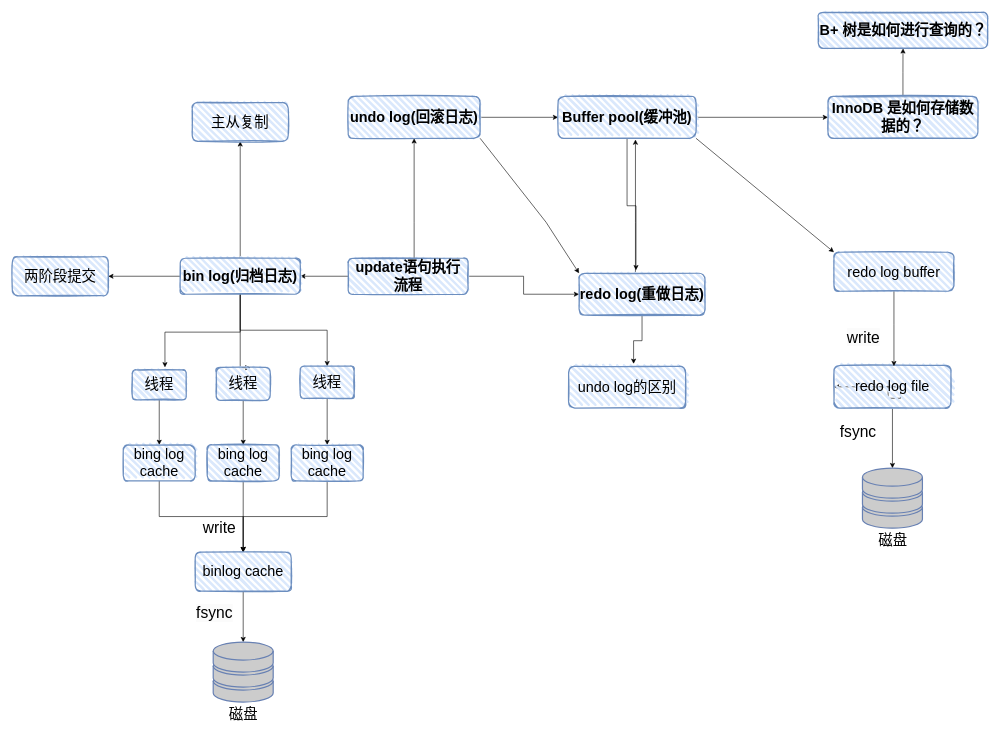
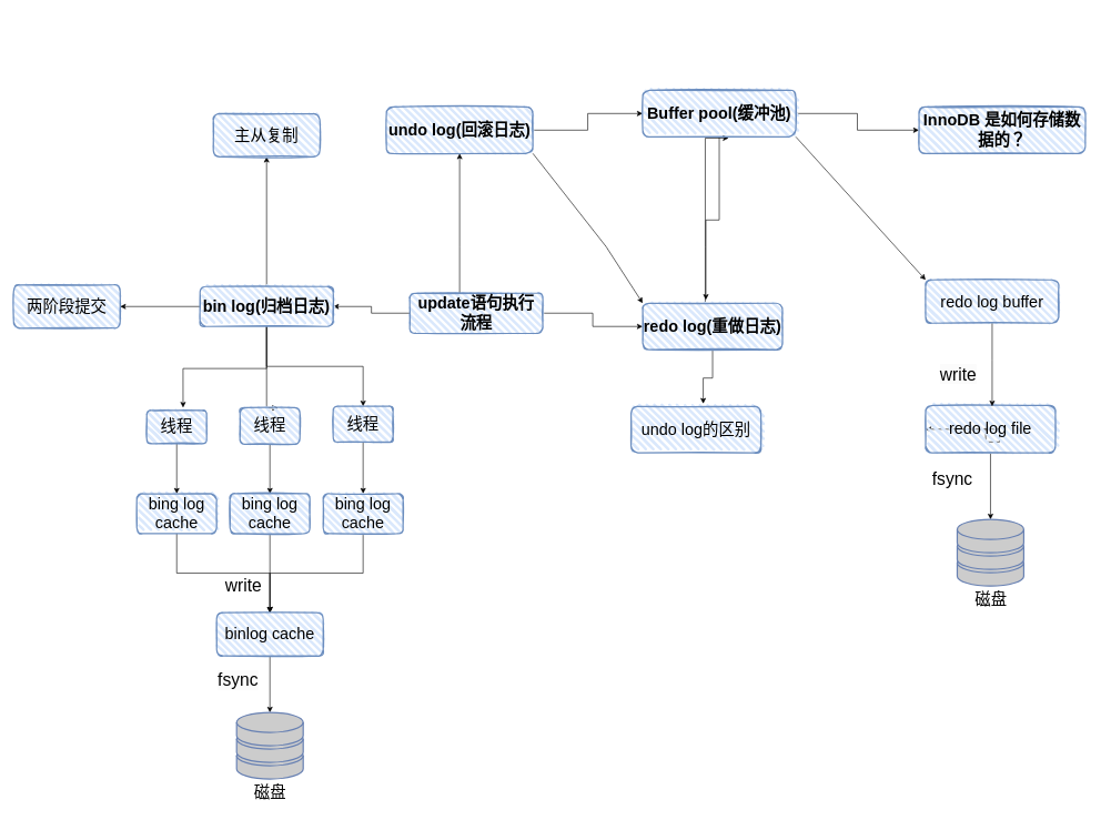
- <mxCell id="16" value="B+ 树是如何进行查询的？" style="whiteSpace=wrap;html=1;fontSize=24;fillColor=#dae8fc;strokeColor=#6c8ebf;rounded=1;strokeWidth=2;fillWeight=4;hachureGap=8;hachureAngle=45;sketch=1;glass=0;fontStyle=1;" parent="1" vertex="1"><mxGeometry x="1363.75" y="20" width="282.5" height="60" as="geometry" /></mxCell>
- <mxCell id="14" value="" style="edgeStyle=orthogonalEdgeStyle;rounded=0;orthogonalLoop=1;jettySize=auto;html=1;" parent="1" source="15" target="16" edge="1"><mxGeometry relative="1" as="geometry" /></mxCell>
- <mxCell id="13" value="Buffer pool(缓冲池)" style="rounded=1;whiteSpace=wrap;html=1;strokeWidth=2;fillWeight=4;hachureGap=8;hachureAngle=45;fillColor=#dae8fc;sketch=1;glass=0;strokeColor=#6c8ebf;fontSize=24;fontStyle=1" parent="1" vertex="1"><mxGeometry x="930" y="160" width="230" height="70" as="geometry" /></mxCell>
+ <mxCell id="13" value="Buffer pool(缓冲池)" style="rounded=1;whiteSpace=wrap;html=1;strokeWidth=2;fillWeight=4;hachureGap=8;hachureAngle=45;fillColor=#dae8fc;sketch=1;glass=0;strokeColor=#6c8ebf;fontSize=24;fontStyle=1" parent="1" vertex="1"><mxGeometry x="965" y="135" width="230" height="70" as="geometry" /></mxCell>
- <mxCell id="5" value="update语句执行流程" style="rounded=1;whiteSpace=wrap;html=1;strokeWidth=2;fillWeight=4;hachureGap=8;hachureAngle=45;fillColor=#dae8fc;sketch=1;glass=0;strokeColor=#6c8ebf;fontSize=24;fontStyle=1" parent="1" vertex="1"><mxGeometry x="580" y="430" width="200" height="60" as="geometry" /></mxCell>
+ <mxCell id="5" value="update语句执行流程" style="rounded=1;whiteSpace=wrap;html=1;strokeWidth=2;fillWeight=4;hachureGap=8;hachureAngle=45;fillColor=#dae8fc;sketch=1;glass=0;strokeColor=#6c8ebf;fontSize=24;fontStyle=1" parent="1" vertex="1"><mxGeometry x="615" y="440" width="200" height="60" as="geometry" /></mxCell>
